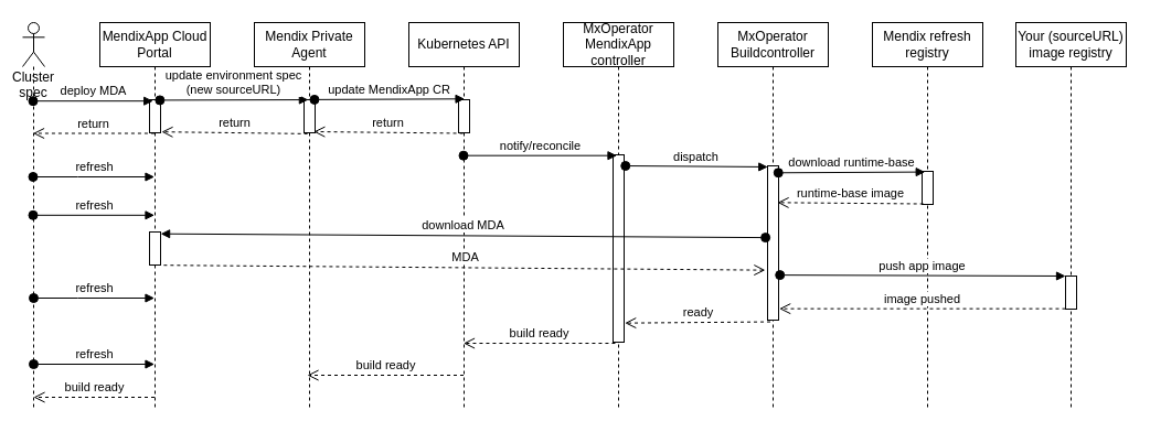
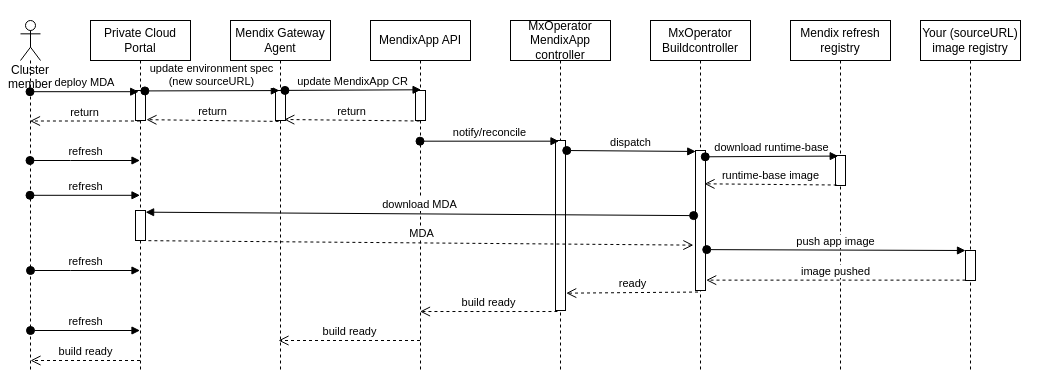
- <mxCell id="4" value="MendixApp Cloud Portal" style="shape=umlLifeline;perimeter=lifelinePerimeter;whiteSpace=wrap;html=1;container=1;collapsible=0;recursiveResize=0;outlineConnect=0;" vertex="1" parent="1"><mxGeometry x="90" y="20" width="100" height="350" as="geometry" /></mxCell>
+ <mxCell id="4" value="Private Cloud Portal" style="shape=umlLifeline;perimeter=lifelinePerimeter;whiteSpace=wrap;html=1;container=1;collapsible=0;recursiveResize=0;outlineConnect=0;" vertex="1" parent="1"><mxGeometry x="90" y="20" width="100" height="350" as="geometry" /></mxCell>
- <mxCell id="7" value="Mendix Private Agent" style="shape=umlLifeline;perimeter=lifelinePerimeter;whiteSpace=wrap;html=1;container=1;collapsible=0;recursiveResize=0;outlineConnect=0;" vertex="1" parent="1"><mxGeometry x="230" y="20" width="100" height="350" as="geometry" /></mxCell>
+ <mxCell id="7" value="Mendix Gateway Agent" style="shape=umlLifeline;perimeter=lifelinePerimeter;whiteSpace=wrap;html=1;container=1;collapsible=0;recursiveResize=0;outlineConnect=0;" vertex="1" parent="1"><mxGeometry x="230" y="20" width="100" height="350" as="geometry" /></mxCell>
- <mxCell id="10" value="Kubernetes API" style="shape=umlLifeline;perimeter=lifelinePerimeter;whiteSpace=wrap;html=1;container=1;collapsible=0;recursiveResize=0;outlineConnect=0;" vertex="1" parent="1"><mxGeometry x="370" y="20" width="100" height="350" as="geometry" /></mxCell>
+ <mxCell id="10" value="MendixApp API" style="shape=umlLifeline;perimeter=lifelinePerimeter;whiteSpace=wrap;html=1;container=1;collapsible=0;recursiveResize=0;outlineConnect=0;" vertex="1" parent="1"><mxGeometry x="370" y="20" width="100" height="350" as="geometry" /></mxCell>
- <mxCell id="2" value="Cluster spec" style="shape=umlLifeline;participant=umlActor;perimeter=lifelinePerimeter;whiteSpace=wrap;html=1;container=1;collapsible=0;recursiveResize=0;verticalAlign=top;spacingTop=36;outlineConnect=0;" vertex="1" parent="1"><mxGeometry x="20" y="20" width="20" height="350" as="geometry" /></mxCell>
+ <mxCell id="2" value="Cluster member" style="shape=umlLifeline;participant=umlActor;perimeter=lifelinePerimeter;whiteSpace=wrap;html=1;container=1;collapsible=0;recursiveResize=0;verticalAlign=top;spacingTop=36;outlineConnect=0;" vertex="1" parent="1"><mxGeometry x="20" y="20" width="20" height="350" as="geometry" /></mxCell>
